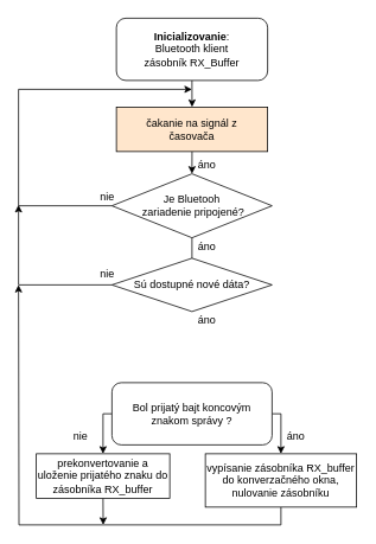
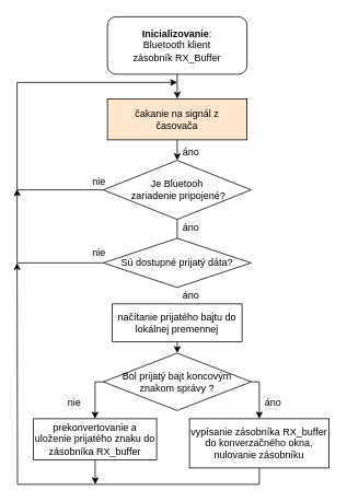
- <mxCell id="9" value="Sú dostupné nové dáta?" style="rhombus;whiteSpace=wrap;html=1;" parent="1" vertex="1"><mxGeometry x="125" y="290" width="180" height="60" as="geometry" /></mxCell>
+ <mxCell id="9" value="Sú dostupné prijatý dáta?" style="rhombus;whiteSpace=wrap;html=1;" parent="1" vertex="1"><mxGeometry x="125" y="290" width="180" height="60" as="geometry" /></mxCell>
+ <mxCell id="16" value="načítanie prijatého bajtu do lokálnej premennej" style="rounded=0;whiteSpace=wrap;html=1;" parent="1" vertex="1"><mxGeometry x="136" y="370" width="158" height="46" as="geometry" /></mxCell>
+ <mxCell id="15" style="edgeStyle=orthogonalEdgeStyle;rounded=0;orthogonalLoop=1;jettySize=auto;html=1;exitX=0.5;exitY=1;exitDx=0;exitDy=0;entryX=0.5;entryY=0;entryDx=0;entryDy=0;" parent="1" source="16" target="20" edge="1"><mxGeometry relative="1" as="geometry" /></mxCell>
- <mxCell id="20" value="Bol prijatý bajt koncovým&lt;br&gt;&amp;nbsp;znakom správy ?&amp;nbsp;" style="whiteSpace=wrap;html=1;rounded=1;" parent="1" vertex="1"><mxGeometry x="125" y="430" width="180" height="70" as="geometry" /></mxCell>
+ <mxCell id="20" value="Bol prijatý bajt koncovým&lt;br&gt;&amp;nbsp;znakom správy ?&amp;nbsp;" style="rhombus;whiteSpace=wrap;html=1;" parent="1" vertex="1"><mxGeometry x="125" y="430" width="180" height="70" as="geometry" /></mxCell>
